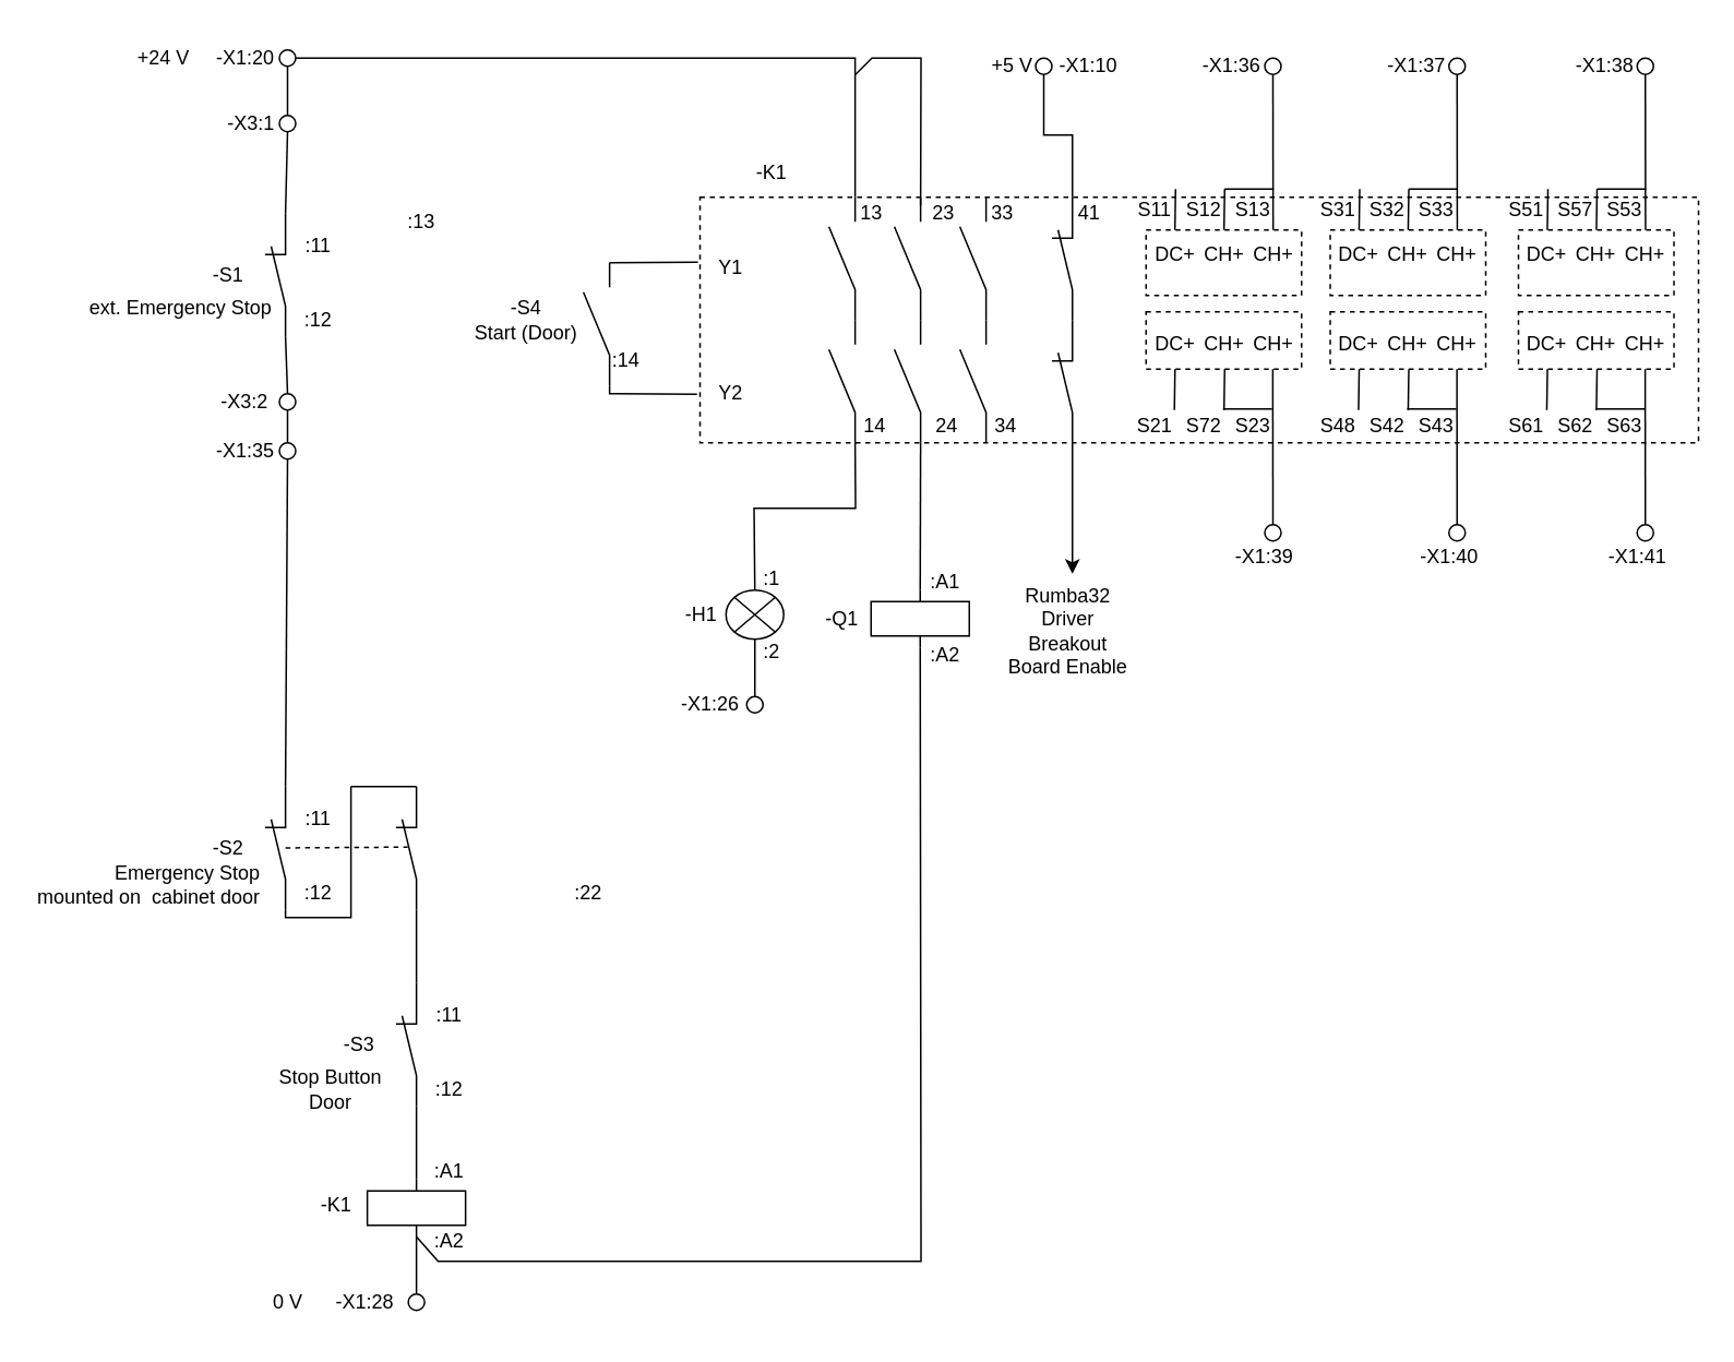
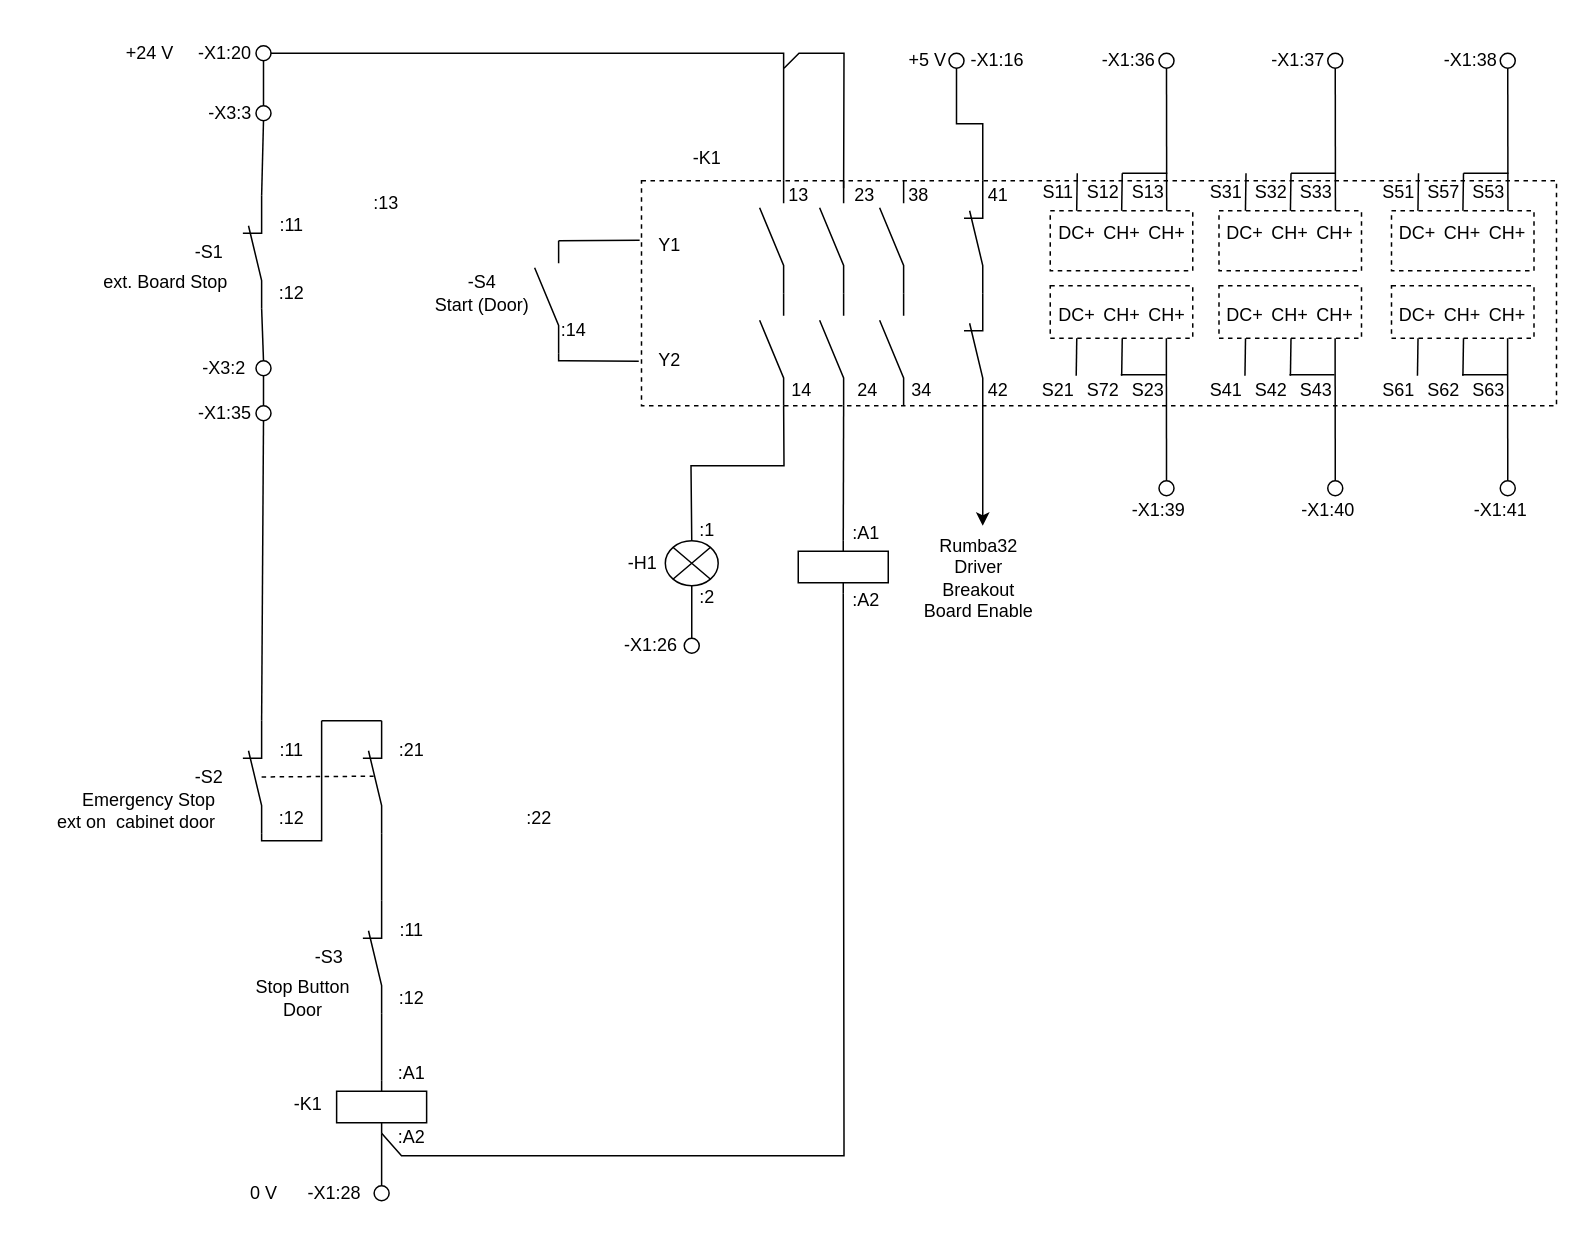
- <mxCell id="92" value="&lt;font style=&quot;font-size: 12px;&quot; face=&quot;Helvetica&quot;&gt;-X1:10&lt;/font&gt;" style="text;html=1;strokeColor=none;fillColor=none;align=center;verticalAlign=middle;whiteSpace=wrap;rounded=0;" vertex="1" parent="1"><mxGeometry x="633.25" y="25" width="62.5" height="30" as="geometry" /></mxCell>
+ <mxCell id="92" value="&lt;font style=&quot;font-size: 12px;&quot; face=&quot;Helvetica&quot;&gt;-X1:16&lt;/font&gt;" style="text;html=1;strokeColor=none;fillColor=none;align=center;verticalAlign=middle;whiteSpace=wrap;rounded=0;" vertex="1" parent="1"><mxGeometry x="633.25" y="25" width="62.5" height="30" as="geometry" /></mxCell>
- <mxCell id="6" value="&lt;font style=&quot;font-size: 12px;&quot; face=&quot;Helvetica&quot;&gt;-X3:1&lt;/font&gt;" style="text;html=1;strokeColor=none;fillColor=none;align=center;verticalAlign=middle;whiteSpace=wrap;rounded=0;" parent="1" vertex="1"><mxGeometry x="133.75" y="60" width="37.5" height="30" as="geometry" /></mxCell>
+ <mxCell id="6" value="&lt;font style=&quot;font-size: 12px;&quot; face=&quot;Helvetica&quot;&gt;-X3:3&lt;/font&gt;" style="text;html=1;strokeColor=none;fillColor=none;align=center;verticalAlign=middle;whiteSpace=wrap;rounded=0;" parent="1" vertex="1"><mxGeometry x="133.75" y="60" width="37.5" height="30" as="geometry" /></mxCell>
- <mxCell id="28" value="33" style="text;html=1;strokeColor=none;fillColor=none;align=center;verticalAlign=middle;whiteSpace=wrap;rounded=0;" parent="1" vertex="1"><mxGeometry x="601.75" y="120" width="20" height="20" as="geometry" /></mxCell>
+ <mxCell id="28" value="38" style="text;html=1;strokeColor=none;fillColor=none;align=center;verticalAlign=middle;whiteSpace=wrap;rounded=0;" parent="1" vertex="1"><mxGeometry x="601.75" y="120" width="20" height="20" as="geometry" /></mxCell>
- <mxCell id="14" value="&lt;font face=&quot;Helvetica&quot;&gt;ext. Emergency Stop&lt;/font&gt;" style="text;html=1;strokeColor=none;fillColor=none;align=center;verticalAlign=middle;whiteSpace=wrap;rounded=0;" parent="1" vertex="1"><mxGeometry x="40" y="172.5" width="140" height="30" as="geometry" /></mxCell>
+ <mxCell id="14" value="&lt;font face=&quot;Helvetica&quot;&gt;ext. Board Stop&lt;/font&gt;" style="text;html=1;strokeColor=none;fillColor=none;align=center;verticalAlign=middle;whiteSpace=wrap;rounded=0;" parent="1" vertex="1"><mxGeometry x="40" y="172.5" width="140" height="30" as="geometry" /></mxCell>
+ <mxCell id="88" value="42" style="text;html=1;strokeColor=none;fillColor=none;align=center;verticalAlign=middle;whiteSpace=wrap;rounded=0;" vertex="1" parent="1"><mxGeometry x="654.5" y="250" width="20" height="20" as="geometry" /></mxCell>
- <mxCell id="166" value="S48" style="text;html=1;strokeColor=none;fillColor=none;align=center;verticalAlign=middle;whiteSpace=wrap;rounded=0;" vertex="1" parent="1"><mxGeometry x="787" y="245" width="60" height="30" as="geometry" /></mxCell>
+ <mxCell id="166" value="S41" style="text;html=1;strokeColor=none;fillColor=none;align=center;verticalAlign=middle;whiteSpace=wrap;rounded=0;" vertex="1" parent="1"><mxGeometry x="787" y="245" width="60" height="30" as="geometry" /></mxCell>
- <mxCell id="71" value="&lt;font face=&quot;Helvetica&quot;&gt;-Q1&lt;/font&gt;" style="text;html=1;strokeColor=none;fillColor=none;align=center;verticalAlign=middle;whiteSpace=wrap;rounded=0;" parent="1" vertex="1"><mxGeometry x="498.75" y="362.5" width="30" height="30" as="geometry" /></mxCell>
+ <mxCell id="44" value=":21" style="text;html=1;strokeColor=none;fillColor=none;align=center;verticalAlign=middle;whiteSpace=wrap;rounded=0;" parent="1" vertex="1"><mxGeometry x="263.75" y="490" width="20" height="20" as="geometry" /></mxCell>
- <mxCell id="54" value="&lt;div style=&quot;text-align: right;&quot;&gt;&lt;span style=&quot;background-color: initial;&quot;&gt;Emergency Stop&lt;/span&gt;&lt;/div&gt;&lt;font face=&quot;Helvetica&quot;&gt;&lt;div style=&quot;text-align: right;&quot;&gt;&lt;span style=&quot;background-color: initial;&quot;&gt;mounted on&amp;nbsp; cabinet door&lt;/span&gt;&lt;/div&gt;&lt;/font&gt;" style="text;html=1;strokeColor=none;fillColor=none;align=center;verticalAlign=middle;whiteSpace=wrap;rounded=0;" parent="1" vertex="1"><mxGeometry x="20" y="525" width="141.25" height="30" as="geometry" /></mxCell>
+ <mxCell id="54" value="&lt;div style=&quot;text-align: right;&quot;&gt;&lt;span style=&quot;background-color: initial;&quot;&gt;Emergency Stop&lt;/span&gt;&lt;/div&gt;&lt;font face=&quot;Helvetica&quot;&gt;&lt;div style=&quot;text-align: right;&quot;&gt;&lt;span style=&quot;background-color: initial;&quot;&gt;ext on&amp;nbsp; cabinet door&lt;/span&gt;&lt;/div&gt;&lt;/font&gt;" style="text;html=1;strokeColor=none;fillColor=none;align=center;verticalAlign=middle;whiteSpace=wrap;rounded=0;" parent="1" vertex="1"><mxGeometry x="20" y="525" width="141.25" height="30" as="geometry" /></mxCell>
